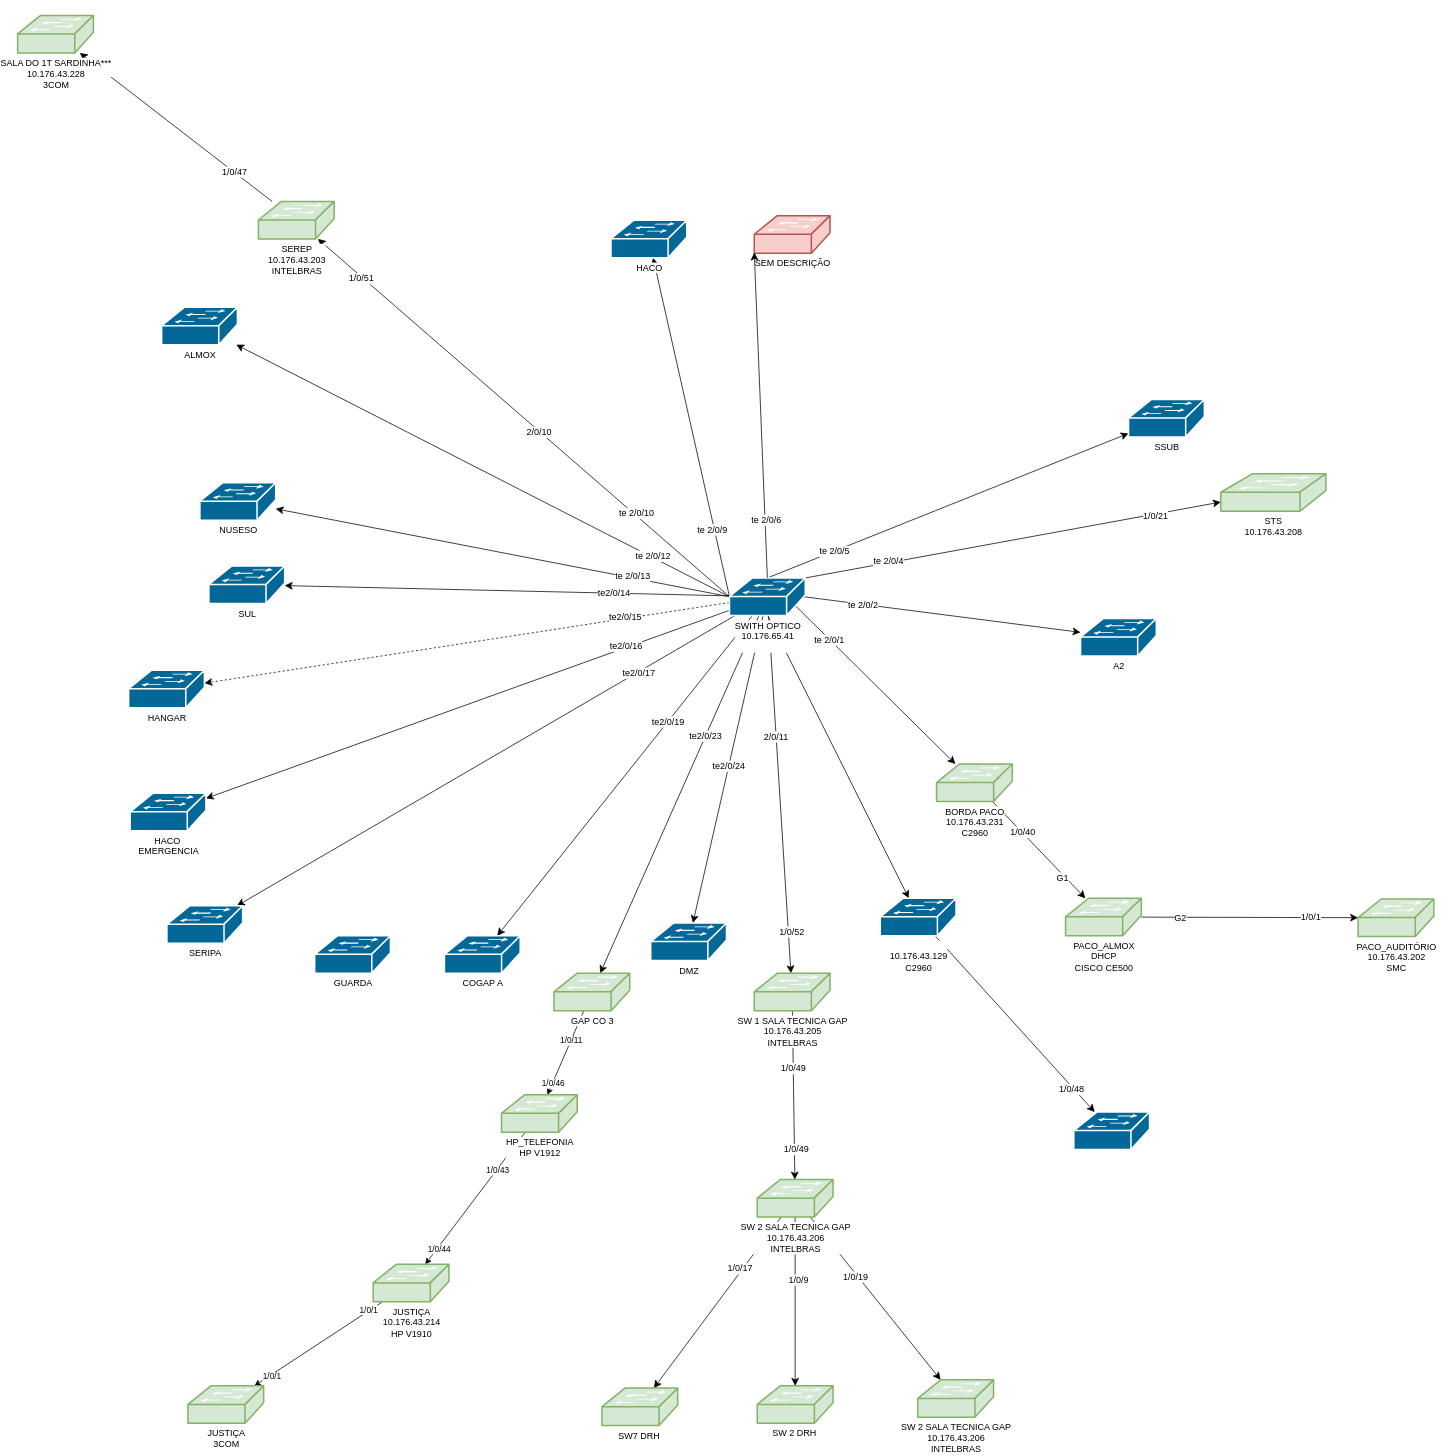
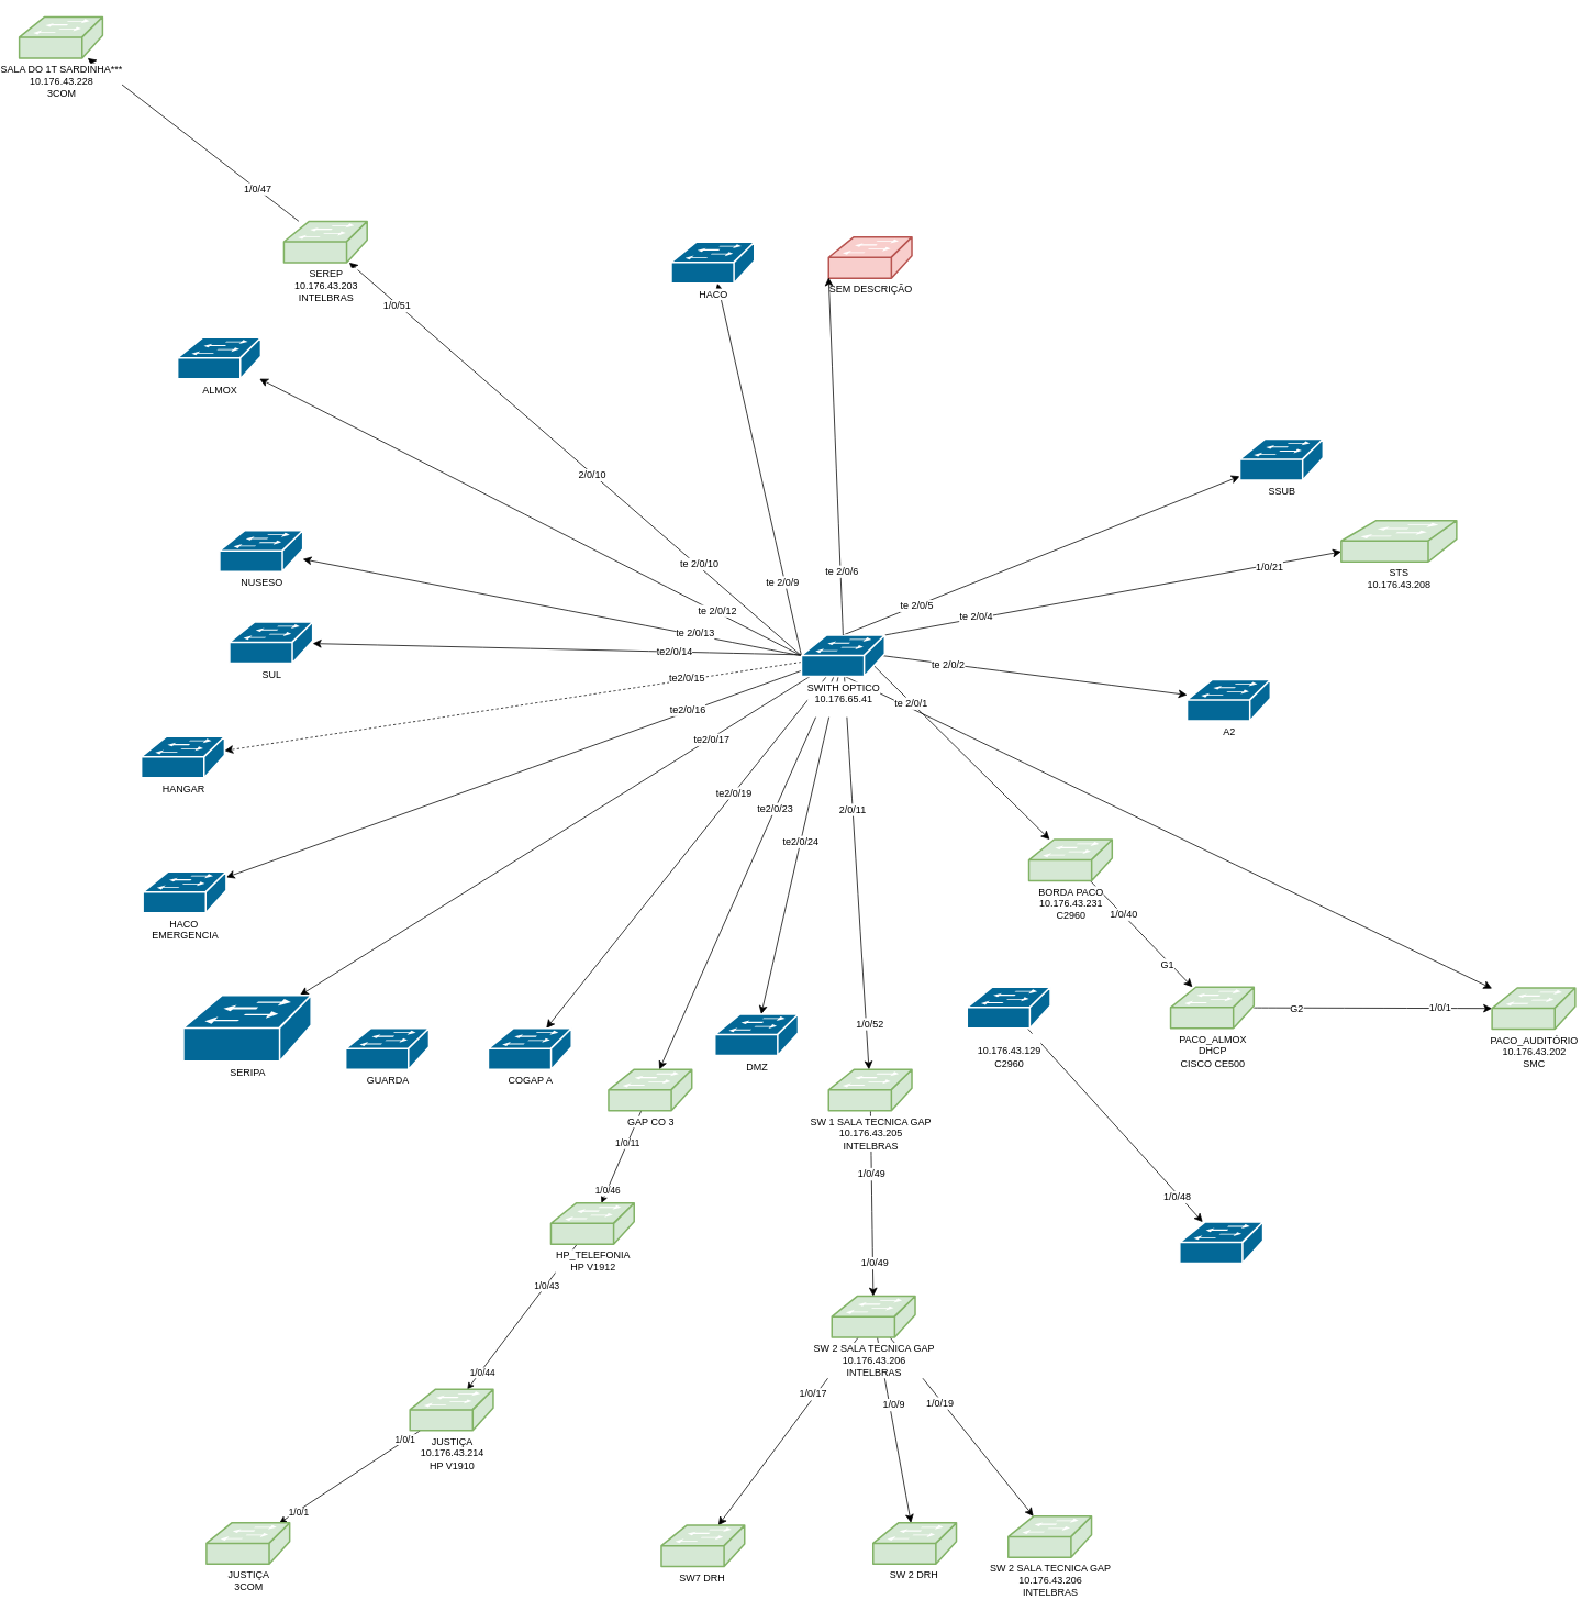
- <mxCell id="4" style="edgeStyle=none;curved=1;rounded=0;orthogonalLoop=1;jettySize=auto;html=1;exitX=0.5;exitY=0.98;exitDx=0;exitDy=0;exitPerimeter=0;fontSize=12;startSize=8;endSize=8;labelBackgroundColor=default;" parent="1" source="41" target="56" edge="1"><mxGeometry relative="1" as="geometry" /></mxCell>
+ <mxCell id="4" style="edgeStyle=none;curved=1;rounded=0;orthogonalLoop=1;jettySize=auto;html=1;exitX=0.5;exitY=0.98;exitDx=0;exitDy=0;exitPerimeter=0;fontSize=12;startSize=8;endSize=8;labelBackgroundColor=default;" parent="1" source="41" target="78" edge="1"><mxGeometry relative="1" as="geometry" /></mxCell>
- <mxCell id="69" value="&lt;div&gt;SERIPA&lt;/div&gt;" style="shape=mxgraph.cisco.switches.workgroup_switch;sketch=0;html=1;pointerEvents=1;dashed=0;fillColor=#036897;strokeColor=#ffffff;strokeWidth=2;verticalLabelPosition=bottom;verticalAlign=top;align=center;outlineConnect=0;labelBackgroundColor=default;" parent="1" vertex="1"><mxGeometry x="219" y="1207" width="101" height="50" as="geometry" /></mxCell>
+ <mxCell id="69" value="&lt;div&gt;SERIPA&lt;/div&gt;" style="shape=mxgraph.cisco.switches.workgroup_switch;sketch=0;html=1;pointerEvents=1;dashed=0;fillColor=#036897;strokeColor=#ffffff;strokeWidth=2;verticalLabelPosition=bottom;verticalAlign=top;align=center;outlineConnect=0;labelBackgroundColor=default;" parent="1" vertex="1"><mxGeometry x="219" y="1207" width="155" height="80" as="geometry" /></mxCell>
- <mxCell id="91" value="&lt;div&gt;&lt;span style=&quot;color: light-dark(rgb(0, 0, 0), rgb(255, 255, 255));&quot;&gt;SW 2 DRH&amp;nbsp;&lt;/span&gt;&lt;/div&gt;&lt;div&gt;&lt;br&gt;&lt;/div&gt;" style="shape=mxgraph.cisco.switches.workgroup_switch;sketch=0;html=1;pointerEvents=1;dashed=0;fillColor=#d5e8d4;strokeColor=#82b366;strokeWidth=2;verticalLabelPosition=bottom;verticalAlign=top;align=center;outlineConnect=0;labelBackgroundColor=default;" parent="1" vertex="1"><mxGeometry x="1006" y="1847" width="101" height="50" as="geometry" /></mxCell>
+ <mxCell id="91" value="&lt;div&gt;&lt;span style=&quot;color: light-dark(rgb(0, 0, 0), rgb(255, 255, 255));&quot;&gt;SW 2 DRH&amp;nbsp;&lt;/span&gt;&lt;/div&gt;&lt;div&gt;&lt;br&gt;&lt;/div&gt;" style="shape=mxgraph.cisco.switches.workgroup_switch;sketch=0;html=1;pointerEvents=1;dashed=0;fillColor=#d5e8d4;strokeColor=#82b366;strokeWidth=2;verticalLabelPosition=bottom;verticalAlign=top;align=center;outlineConnect=0;labelBackgroundColor=default;" parent="1" vertex="1"><mxGeometry x="1056" y="1847" width="101" height="50" as="geometry" /></mxCell>
